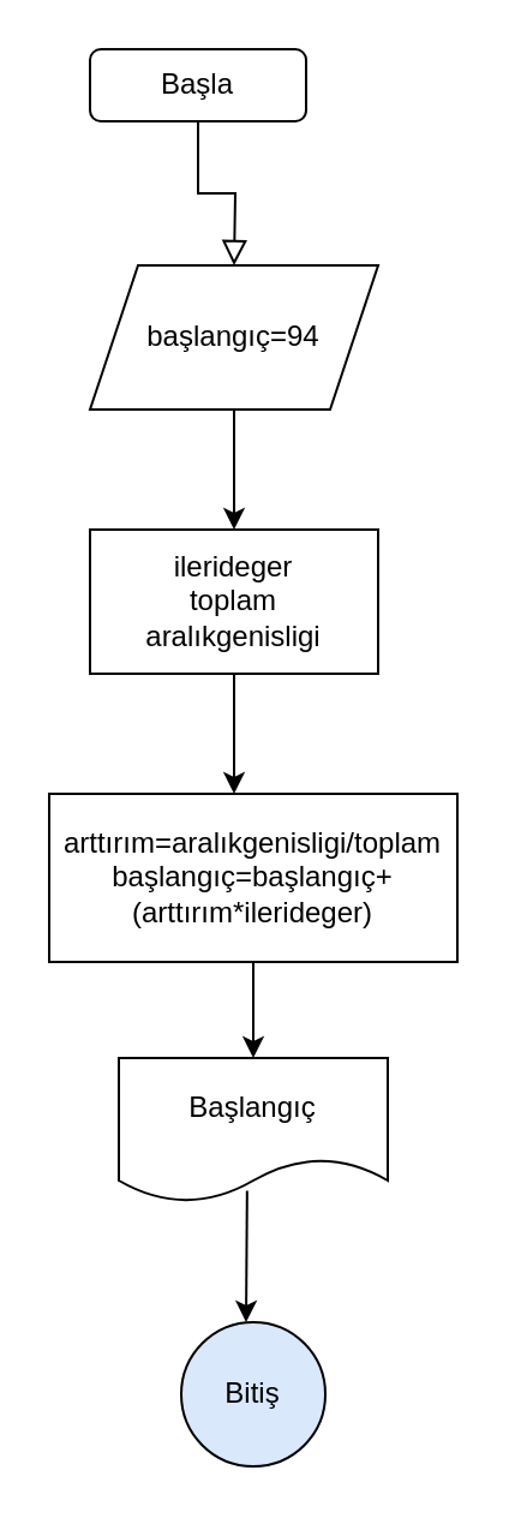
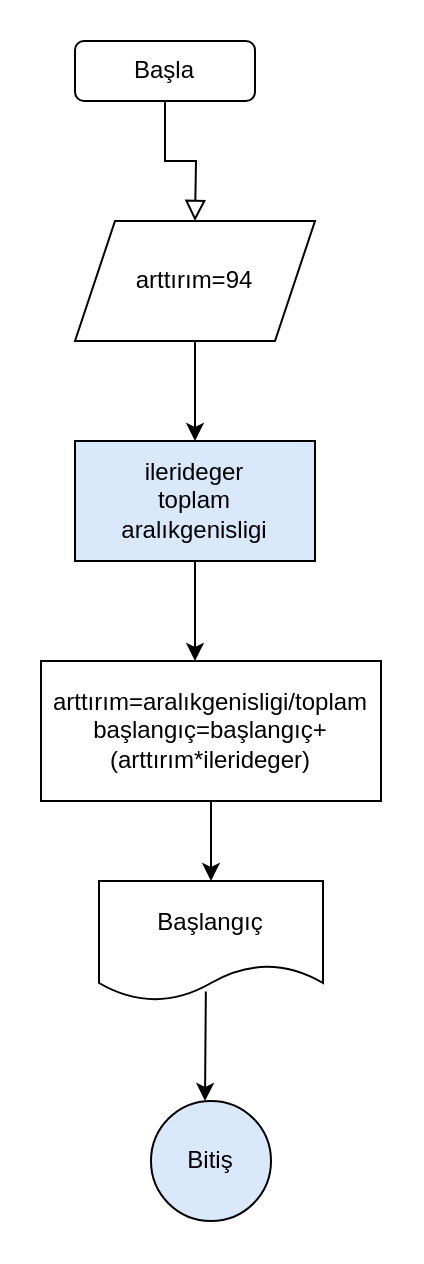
- <mxCell id="4" value="başlangıç=94" style="shape=parallelogram;perimeter=parallelogramPerimeter;whiteSpace=wrap;html=1;fixedSize=1;" vertex="1" parent="1"><mxGeometry x="37" y="110" width="120" height="60" as="geometry" /></mxCell>
+ <mxCell id="4" value="arttırım=94" style="shape=parallelogram;perimeter=parallelogramPerimeter;whiteSpace=wrap;html=1;fixedSize=1;" vertex="1" parent="1"><mxGeometry x="37" y="110" width="120" height="60" as="geometry" /></mxCell>
- <mxCell id="6" value="ilerideger&lt;br&gt;toplam&lt;br&gt;aralıkgenisligi" style="rounded=0;whiteSpace=wrap;html=1;" vertex="1" parent="1"><mxGeometry x="37" y="220" width="120" height="60" as="geometry" /></mxCell>
+ <mxCell id="6" value="ilerideger&lt;br&gt;toplam&lt;br&gt;aralıkgenisligi" style="rounded=0;whiteSpace=wrap;html=1;fillColor=#dae8fc;" vertex="1" parent="1"><mxGeometry x="37" y="220" width="120" height="60" as="geometry" /></mxCell>
